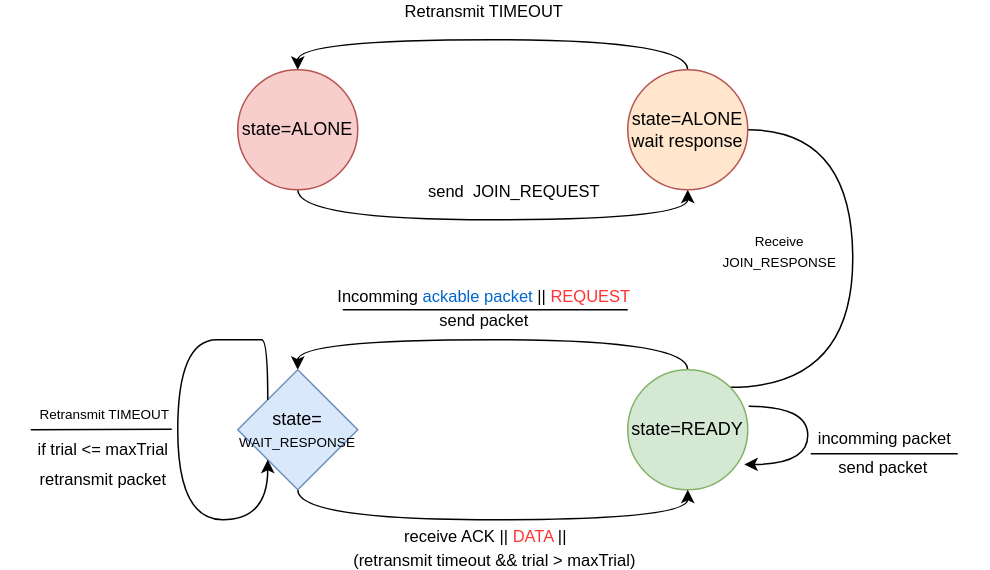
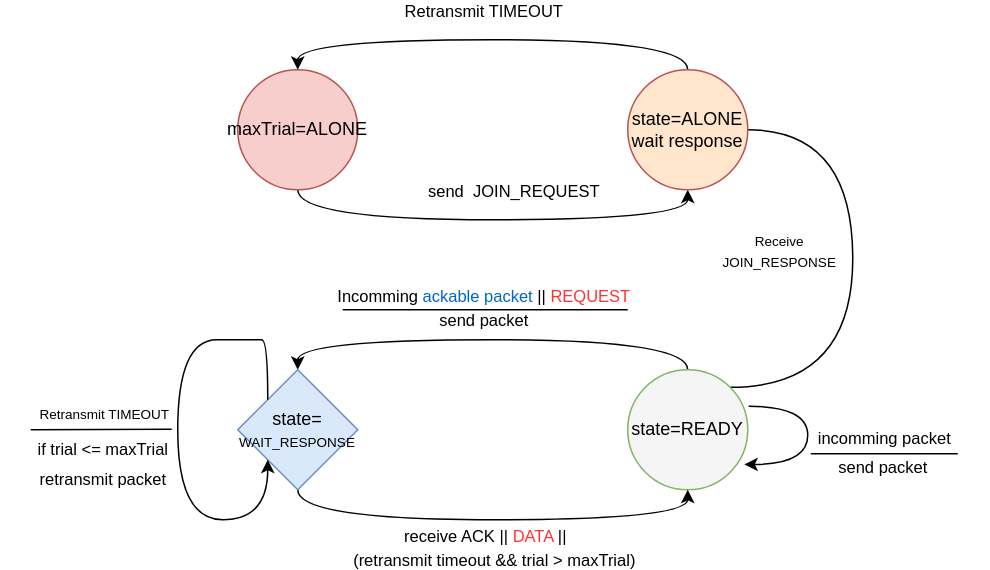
- <mxCell id="4" value="state=ALONE" style="ellipse;whiteSpace=wrap;html=1;aspect=fixed;fillColor=#f8cecc;strokeColor=#b85450;" vertex="1" parent="1"><mxGeometry x="158" y="20" width="80" height="80" as="geometry" /></mxCell>
+ <mxCell id="4" value="maxTrial=ALONE" style="ellipse;whiteSpace=wrap;html=1;aspect=fixed;fillColor=#f8cecc;strokeColor=#b85450;" vertex="1" parent="1"><mxGeometry x="158" y="20" width="80" height="80" as="geometry" /></mxCell>
- <mxCell id="13" value="state=READY" style="ellipse;whiteSpace=wrap;html=1;aspect=fixed;fillColor=#d5e8d4;strokeColor=#82b366;" vertex="1" parent="1"><mxGeometry x="418" y="220" width="80" height="80" as="geometry" /></mxCell>
+ <mxCell id="13" value="state=READY" style="ellipse;whiteSpace=wrap;html=1;aspect=fixed;fillColor=#f5f5f5;strokeColor=#82b366;" vertex="1" parent="1"><mxGeometry x="418" y="220" width="80" height="80" as="geometry" /></mxCell>
